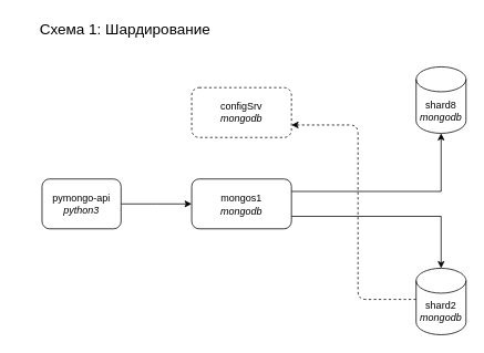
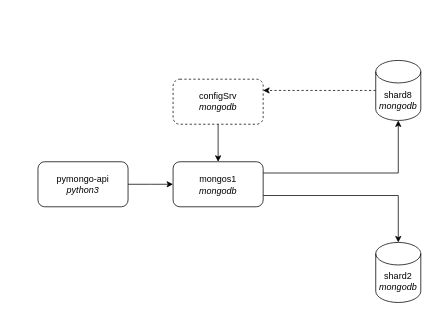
- <mxCell id="13" value="Схема 1:&amp;nbsp;Шардирование" style="text;html=1;strokeColor=none;fillColor=none;align=center;verticalAlign=middle;whiteSpace=wrap;rounded=0;fontSize=18;" parent="1" vertex="1"><mxGeometry x="20" y="20" width="260" height="30" as="geometry" /></mxCell>
+ <mxCell id="3" style="edgeStyle=orthogonalEdgeStyle;html=1;entryX=1;entryY=0.25;entryDx=0;entryDy=0;dashed=1;" parent="1" source="6" target="11" edge="1"><mxGeometry relative="1" as="geometry"><mxPoint x="630" y="-1.5" as="sourcePoint" /></mxGeometry></mxCell>
+ <mxCell id="10" style="edgeStyle=orthogonalEdgeStyle;rounded=0;orthogonalLoop=1;jettySize=auto;html=1;exitX=0.5;exitY=1;exitDx=0;exitDy=0;" parent="1" source="11" target="12" edge="1"><mxGeometry relative="1" as="geometry"><mxPoint x="290" y="215" as="targetPoint" /></mxGeometry></mxCell>
- <mxCell id="5" value="pymongo-api&lt;br&gt;&lt;i&gt;python3&lt;/i&gt;" style="rounded=1;whiteSpace=wrap;html=1;" parent="1" vertex="1"><mxGeometry x="50" y="215" width="95" height="60" as="geometry" /></mxCell>
+ <mxCell id="5" value="pymongo-api&lt;br&gt;&lt;i&gt;python3&lt;/i&gt;" style="rounded=1;whiteSpace=wrap;html=1;" parent="1" vertex="1"><mxGeometry x="50" y="215" width="120" height="60" as="geometry" /></mxCell>
- <mxCell id="2" style="edgeStyle=orthogonalEdgeStyle;html=1;entryX=1;entryY=0.75;entryDx=0;entryDy=0;dashed=1;" parent="1" source="7" target="11" edge="1"><mxGeometry relative="1" as="geometry"><mxPoint x="560" y="282.5" as="sourcePoint" /><Array as="points"><mxPoint x="430" y="360" /><mxPoint x="430" y="150" /></Array></mxGeometry></mxCell>
